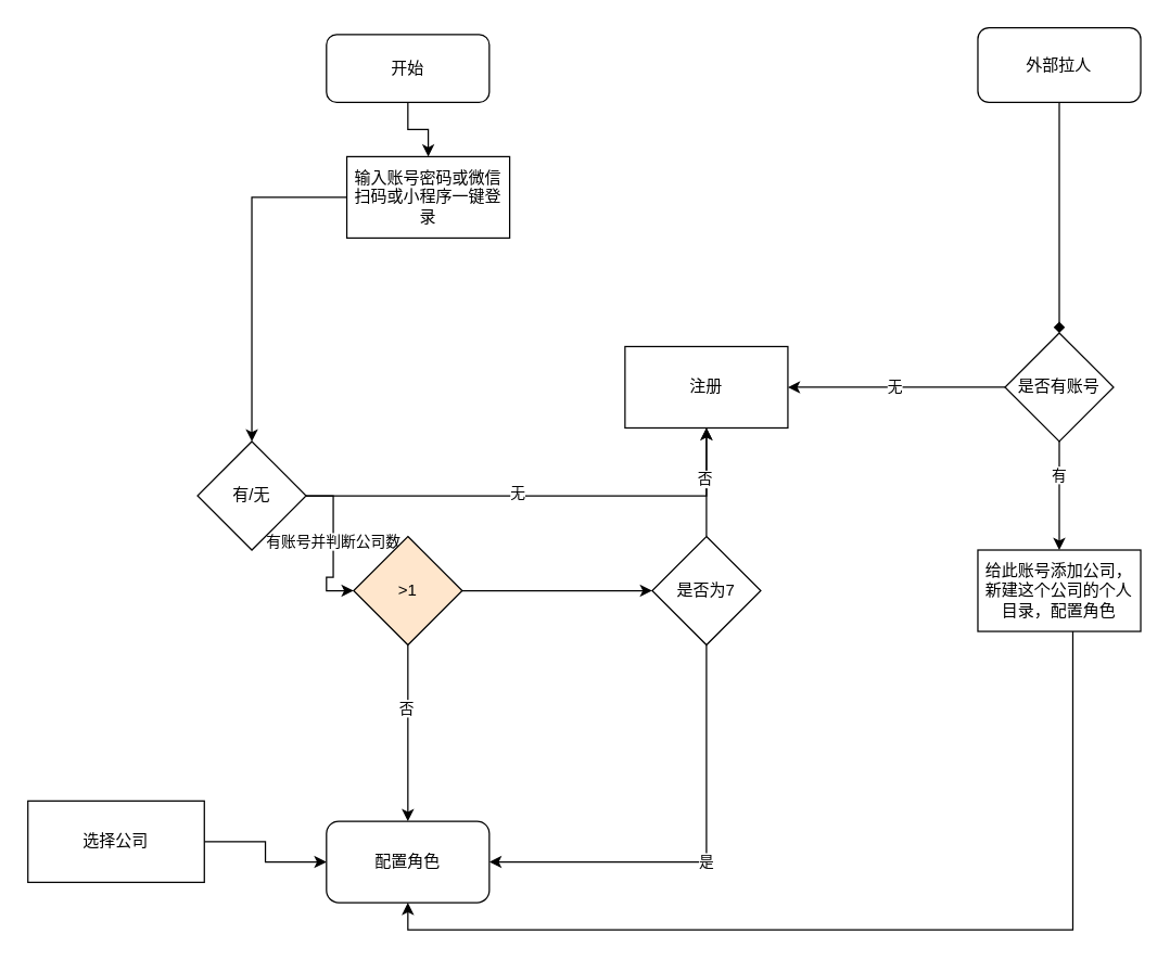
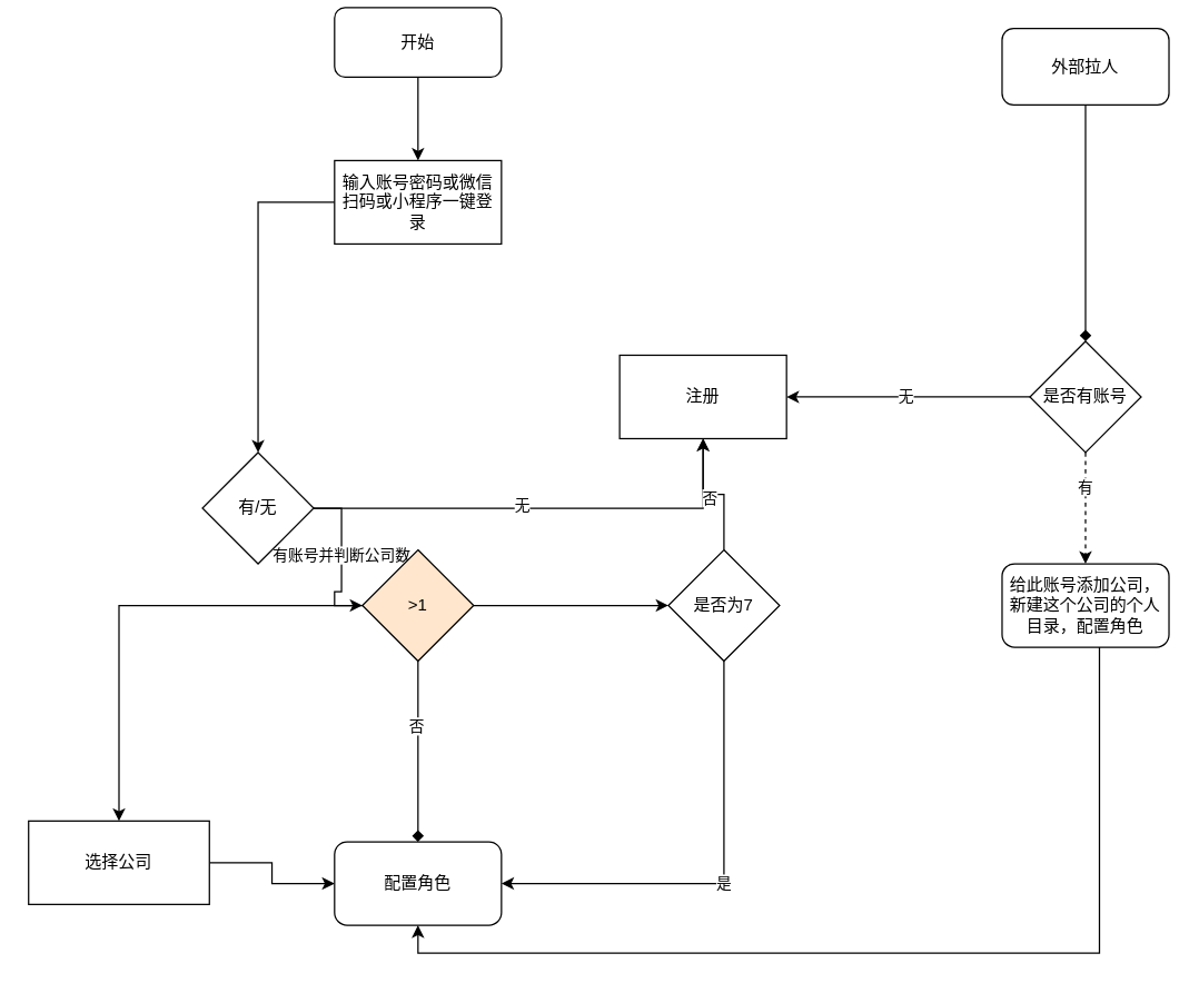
- <mxCell id="15" value="开始" style="rounded=1;whiteSpace=wrap;html=1;" vertex="1" parent="1"><mxGeometry x="240" y="25" width="120" height="50" as="geometry" /></mxCell>
+ <mxCell id="15" value="开始" style="rounded=1;whiteSpace=wrap;html=1;" vertex="1" parent="1"><mxGeometry x="240" y="5" width="120" height="50" as="geometry" /></mxCell>
- <mxCell id="3" value="输入账号密码或微信扫码或小程序一键登录" style="rounded=0;whiteSpace=wrap;html=1;" vertex="1" parent="1"><mxGeometry x="255" y="115" width="120" height="60" as="geometry" /></mxCell>
+ <mxCell id="3" value="输入账号密码或微信扫码或小程序一键登录" style="rounded=0;whiteSpace=wrap;html=1;" vertex="1" parent="1"><mxGeometry x="240" y="115" width="120" height="60" as="geometry" /></mxCell>
- <mxCell id="16" value="注册" style="whiteSpace=wrap;html=1;rounded=0;" vertex="1" parent="1"><mxGeometry x="460" y="255" width="120" height="60" as="geometry" /></mxCell>
+ <mxCell id="16" value="注册" style="whiteSpace=wrap;html=1;rounded=0;" vertex="1" parent="1"><mxGeometry x="445" y="255" width="120" height="60" as="geometry" /></mxCell>
- <mxCell id="25" value="" style="edgeStyle=orthogonalEdgeStyle;rounded=0;orthogonalLoop=1;jettySize=auto;html=1;" edge="1" parent="1" source="27" target="33"><mxGeometry relative="1" as="geometry" /></mxCell>
+ <mxCell id="25" value="" style="edgeStyle=orthogonalEdgeStyle;rounded=0;orthogonalLoop=1;jettySize=auto;html=1;dashed=1;" edge="1" parent="1" source="27" target="33"><mxGeometry relative="1" as="geometry" /></mxCell>
+ <mxCell id="11" value="" style="edgeStyle=orthogonalEdgeStyle;rounded=0;orthogonalLoop=1;jettySize=auto;html=1;" edge="1" parent="1" source="13" target="18"><mxGeometry relative="1" as="geometry" /></mxCell>
- <mxCell id="33" value="给此账号添加公司，新建这个公司的个人目录，配置角色" style="whiteSpace=wrap;html=1;" vertex="1" parent="1"><mxGeometry x="720" y="405" width="120" height="60" as="geometry" /></mxCell>
+ <mxCell id="33" value="给此账号添加公司，新建这个公司的个人目录，配置角色" style="whiteSpace=wrap;html=1;rounded=1;" vertex="1" parent="1"><mxGeometry x="720" y="405" width="120" height="60" as="geometry" /></mxCell>
- <mxCell id="9" value="" style="edgeStyle=orthogonalEdgeStyle;rounded=0;orthogonalLoop=1;jettySize=auto;html=1;entryX=0.5;entryY=0;entryDx=0;entryDy=0;" edge="1" parent="1" source="13" target="19"><mxGeometry relative="1" as="geometry"><mxPoint x="-60" y="645" as="targetPoint" /></mxGeometry></mxCell>
+ <mxCell id="9" value="" style="edgeStyle=orthogonalEdgeStyle;rounded=0;orthogonalLoop=1;jettySize=auto;html=1;entryX=0.5;entryY=0;entryDx=0;entryDy=0;endArrow=diamond;" edge="1" parent="1" source="13" target="19"><mxGeometry relative="1" as="geometry"><mxPoint x="-60" y="645" as="targetPoint" /></mxGeometry></mxCell>
